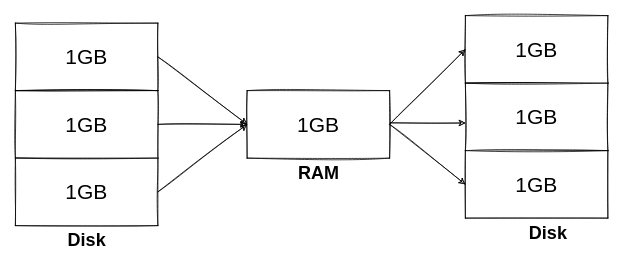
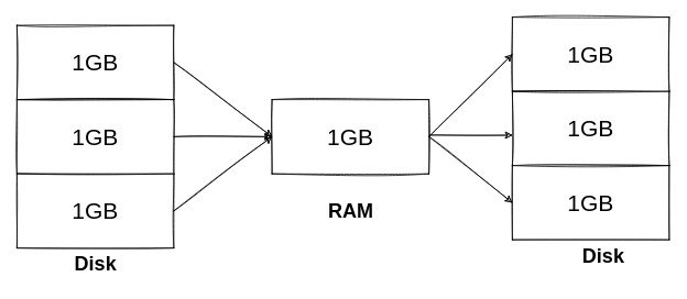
- <mxCell id="10" value="RAM" style="text;strokeColor=none;fillColor=none;html=1;fontSize=24;fontStyle=1;verticalAlign=middle;align=center;sketch=1;rounded=0;" vertex="1" parent="5"><mxGeometry x="354" y="180" width="100" height="40" as="geometry" /></mxCell>
+ <mxCell id="10" value="RAM" style="text;strokeColor=none;fillColor=none;html=1;fontSize=24;fontStyle=1;verticalAlign=middle;align=center;sketch=1;rounded=0;" vertex="1" parent="5"><mxGeometry x="354" y="205" width="100" height="40" as="geometry" /></mxCell>
